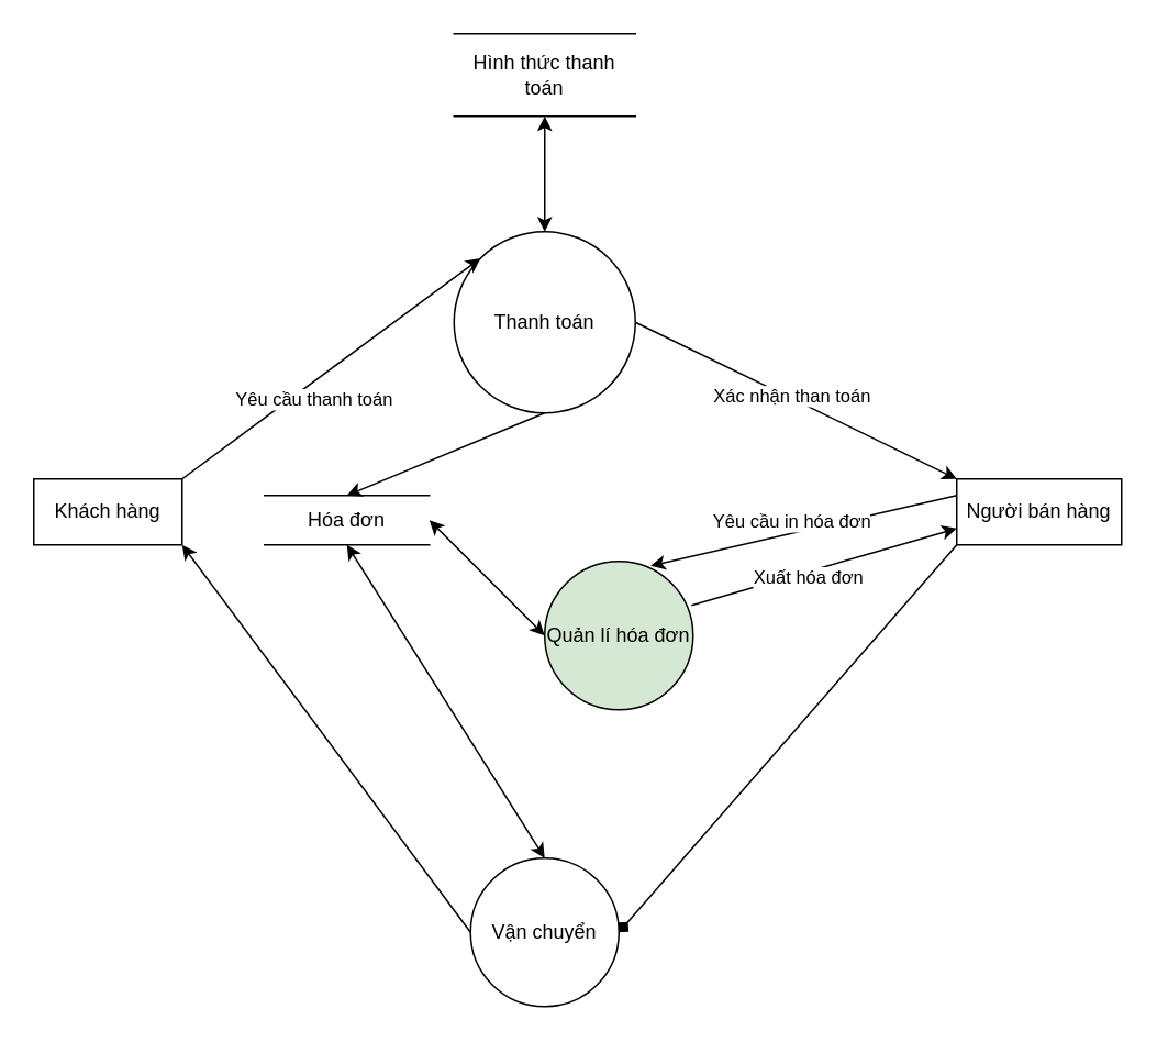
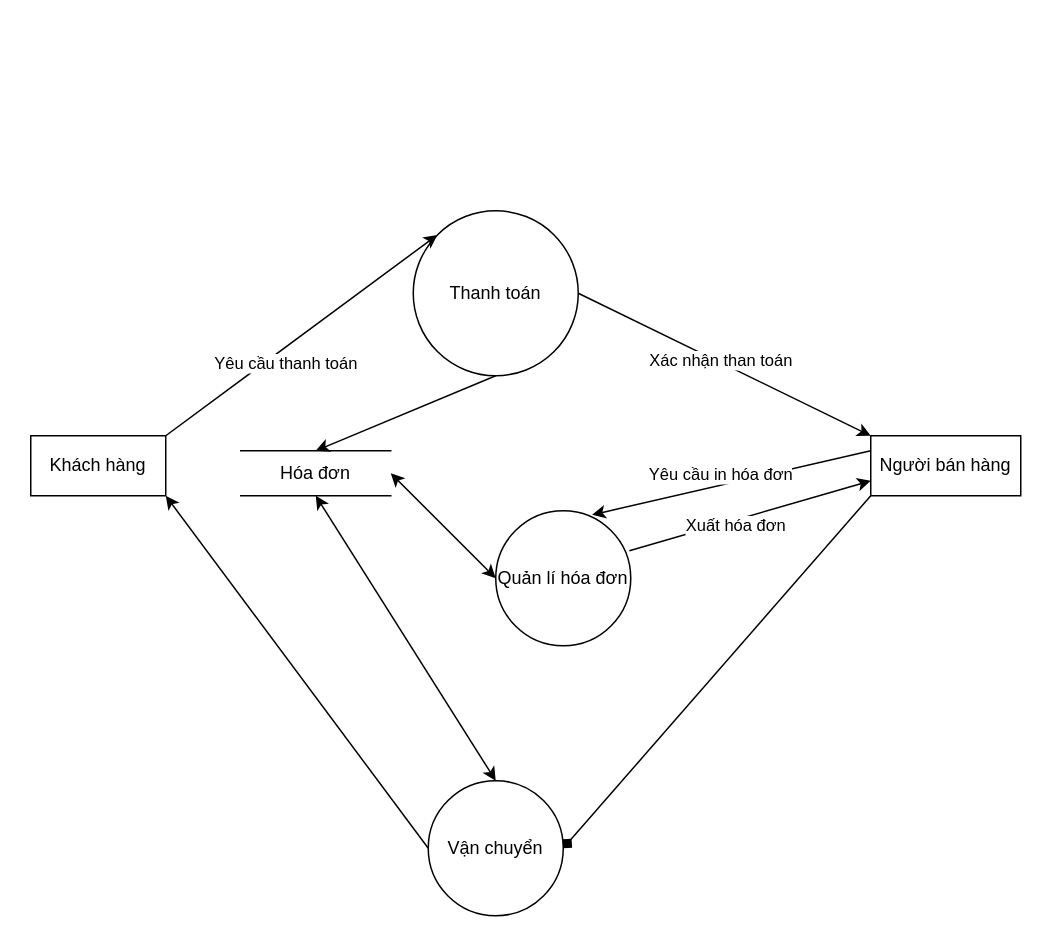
- <mxCell id="8" value="Hình thức thanh toán" style="html=1;dashed=0;whiteSpace=wrap;shape=partialRectangle;right=0;left=0;" vertex="1" parent="1"><mxGeometry x="275" y="20" width="110" height="50" as="geometry" /></mxCell>
- <mxCell id="11" value="" style="endArrow=classic;startArrow=classic;html=1;rounded=0;exitX=0.5;exitY=0;exitDx=0;exitDy=0;entryX=0.5;entryY=1;entryDx=0;entryDy=0;" edge="1" parent="1" source="7" target="8"><mxGeometry width="50" height="50" relative="1" as="geometry"><mxPoint x="380" y="250" as="sourcePoint" /><mxPoint x="430" y="200" as="targetPoint" /></mxGeometry></mxCell>
- <mxCell id="4" value="Quản lí hóa đơn" style="ellipse;whiteSpace=wrap;html=1;aspect=fixed;fillColor=#d5e8d4;" vertex="1" parent="1"><mxGeometry x="330" y="340" width="90" height="90" as="geometry" /></mxCell>
+ <mxCell id="4" value="Quản lí hóa đơn" style="ellipse;whiteSpace=wrap;html=1;aspect=fixed;" vertex="1" parent="1"><mxGeometry x="330" y="340" width="90" height="90" as="geometry" /></mxCell>
